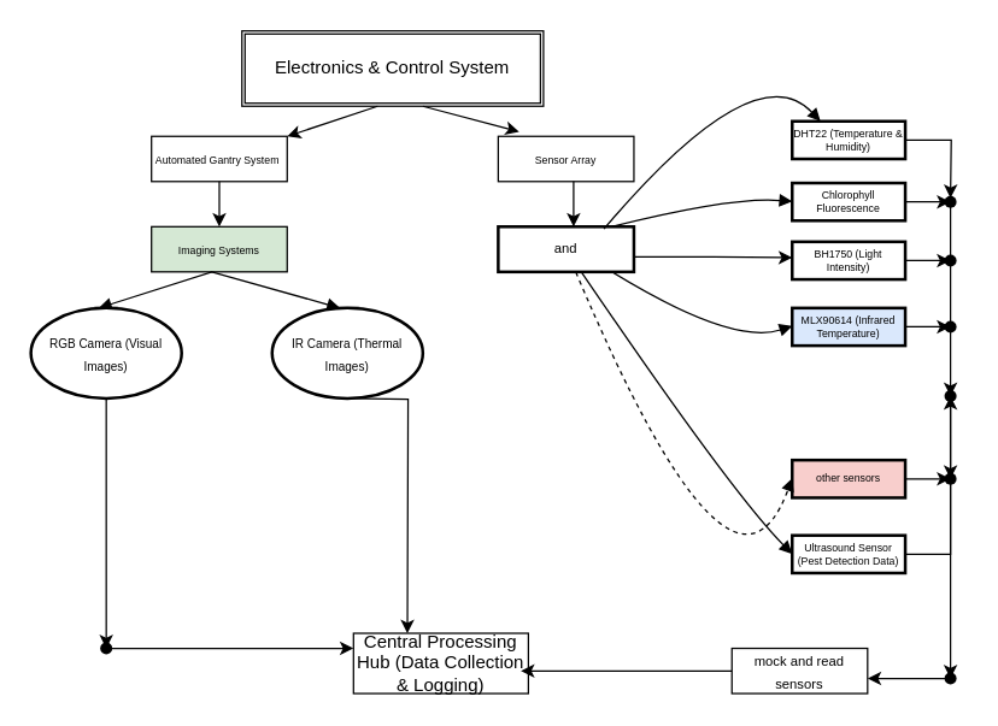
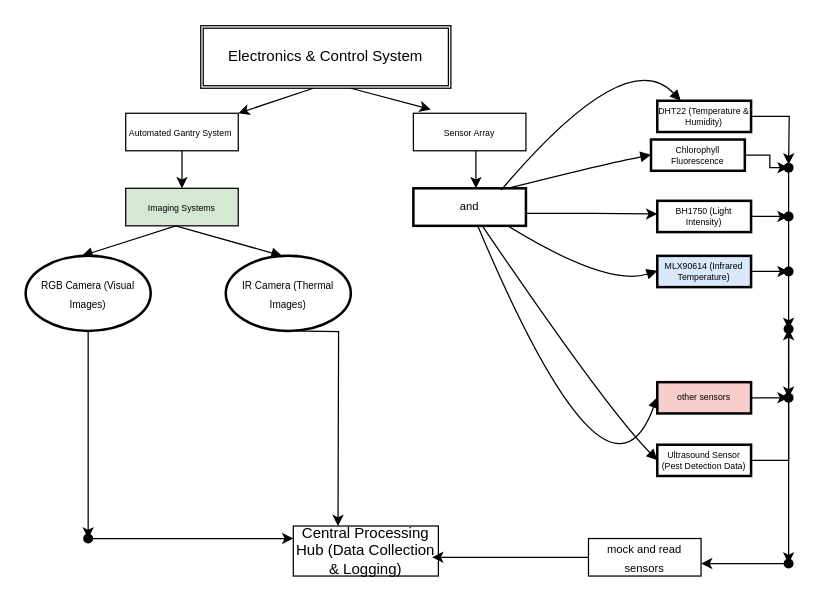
- <mxCell id="31" value="Chlorophyll Fluorescence" style="whiteSpace=wrap;strokeWidth=2;fontSize=7;" vertex="1" parent="1"><mxGeometry x="525" y="121" width="75" height="25" as="geometry" /></mxCell>
+ <mxCell id="31" value="Chlorophyll Fluorescence" style="whiteSpace=wrap;strokeWidth=2;fontSize=7;" vertex="1" parent="1"><mxGeometry x="520" y="111" width="75" height="25" as="geometry" /></mxCell>
- <mxCell id="42" value="" style="curved=1;startArrow=none;endArrow=block;exitX=0.57;exitY=0.99;entryX=0;entryY=0.48;dashed=1;" edge="1" parent="1" source="25" target="37"><mxGeometry relative="1" as="geometry"><Array as="points"><mxPoint x="485" y="426" /></Array></mxGeometry></mxCell>
+ <mxCell id="42" value="" style="curved=1;startArrow=none;endArrow=block;exitX=0.57;exitY=0.99;entryX=0;entryY=0.48;" edge="1" parent="1" source="25" target="37"><mxGeometry relative="1" as="geometry"><Array as="points"><mxPoint x="485" y="426" /></Array></mxGeometry></mxCell>
- <mxCell id="63" value="&lt;font style=&quot;font-size: 9px;&quot;&gt;mock and read sensors&lt;/font&gt;" style="whiteSpace=wrap;html=1;" vertex="1" parent="1"><mxGeometry x="485" y="430" width="90" height="30" as="geometry" /></mxCell>
+ <mxCell id="63" value="&lt;font style=&quot;font-size: 9px;&quot;&gt;mock and read sensors&lt;/font&gt;" style="whiteSpace=wrap;html=1;" vertex="1" parent="1"><mxGeometry x="470" y="430" width="90" height="30" as="geometry" /></mxCell>
